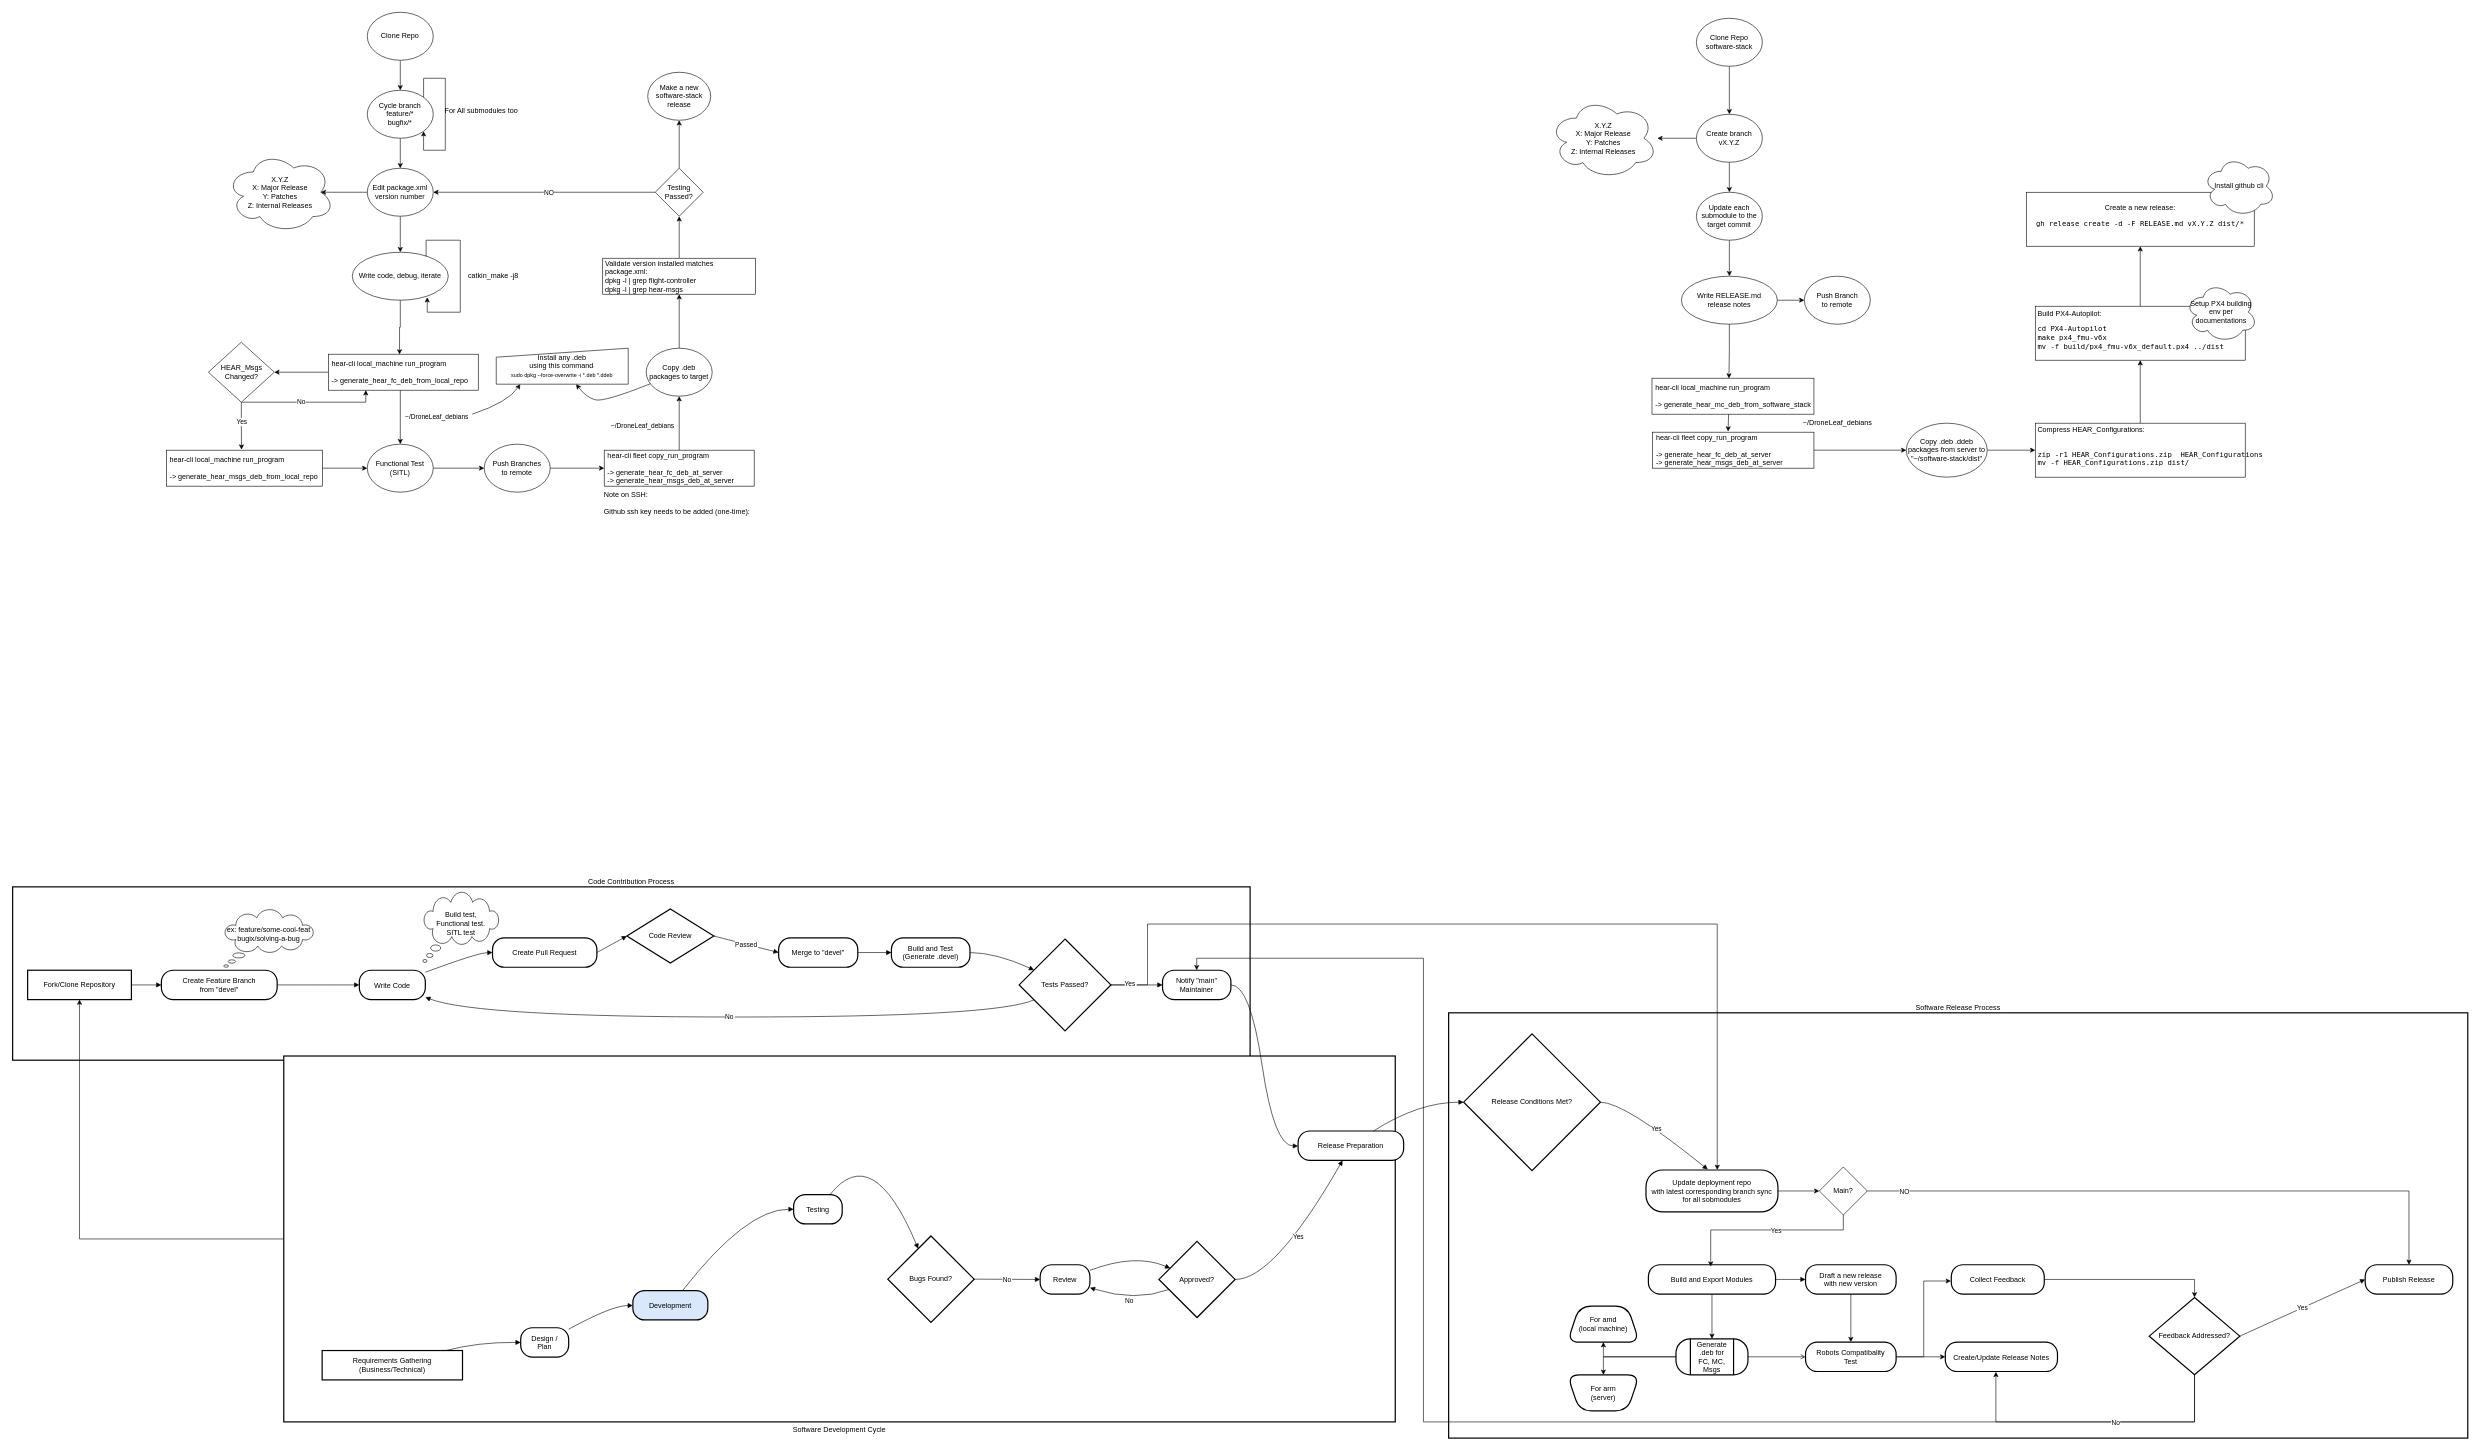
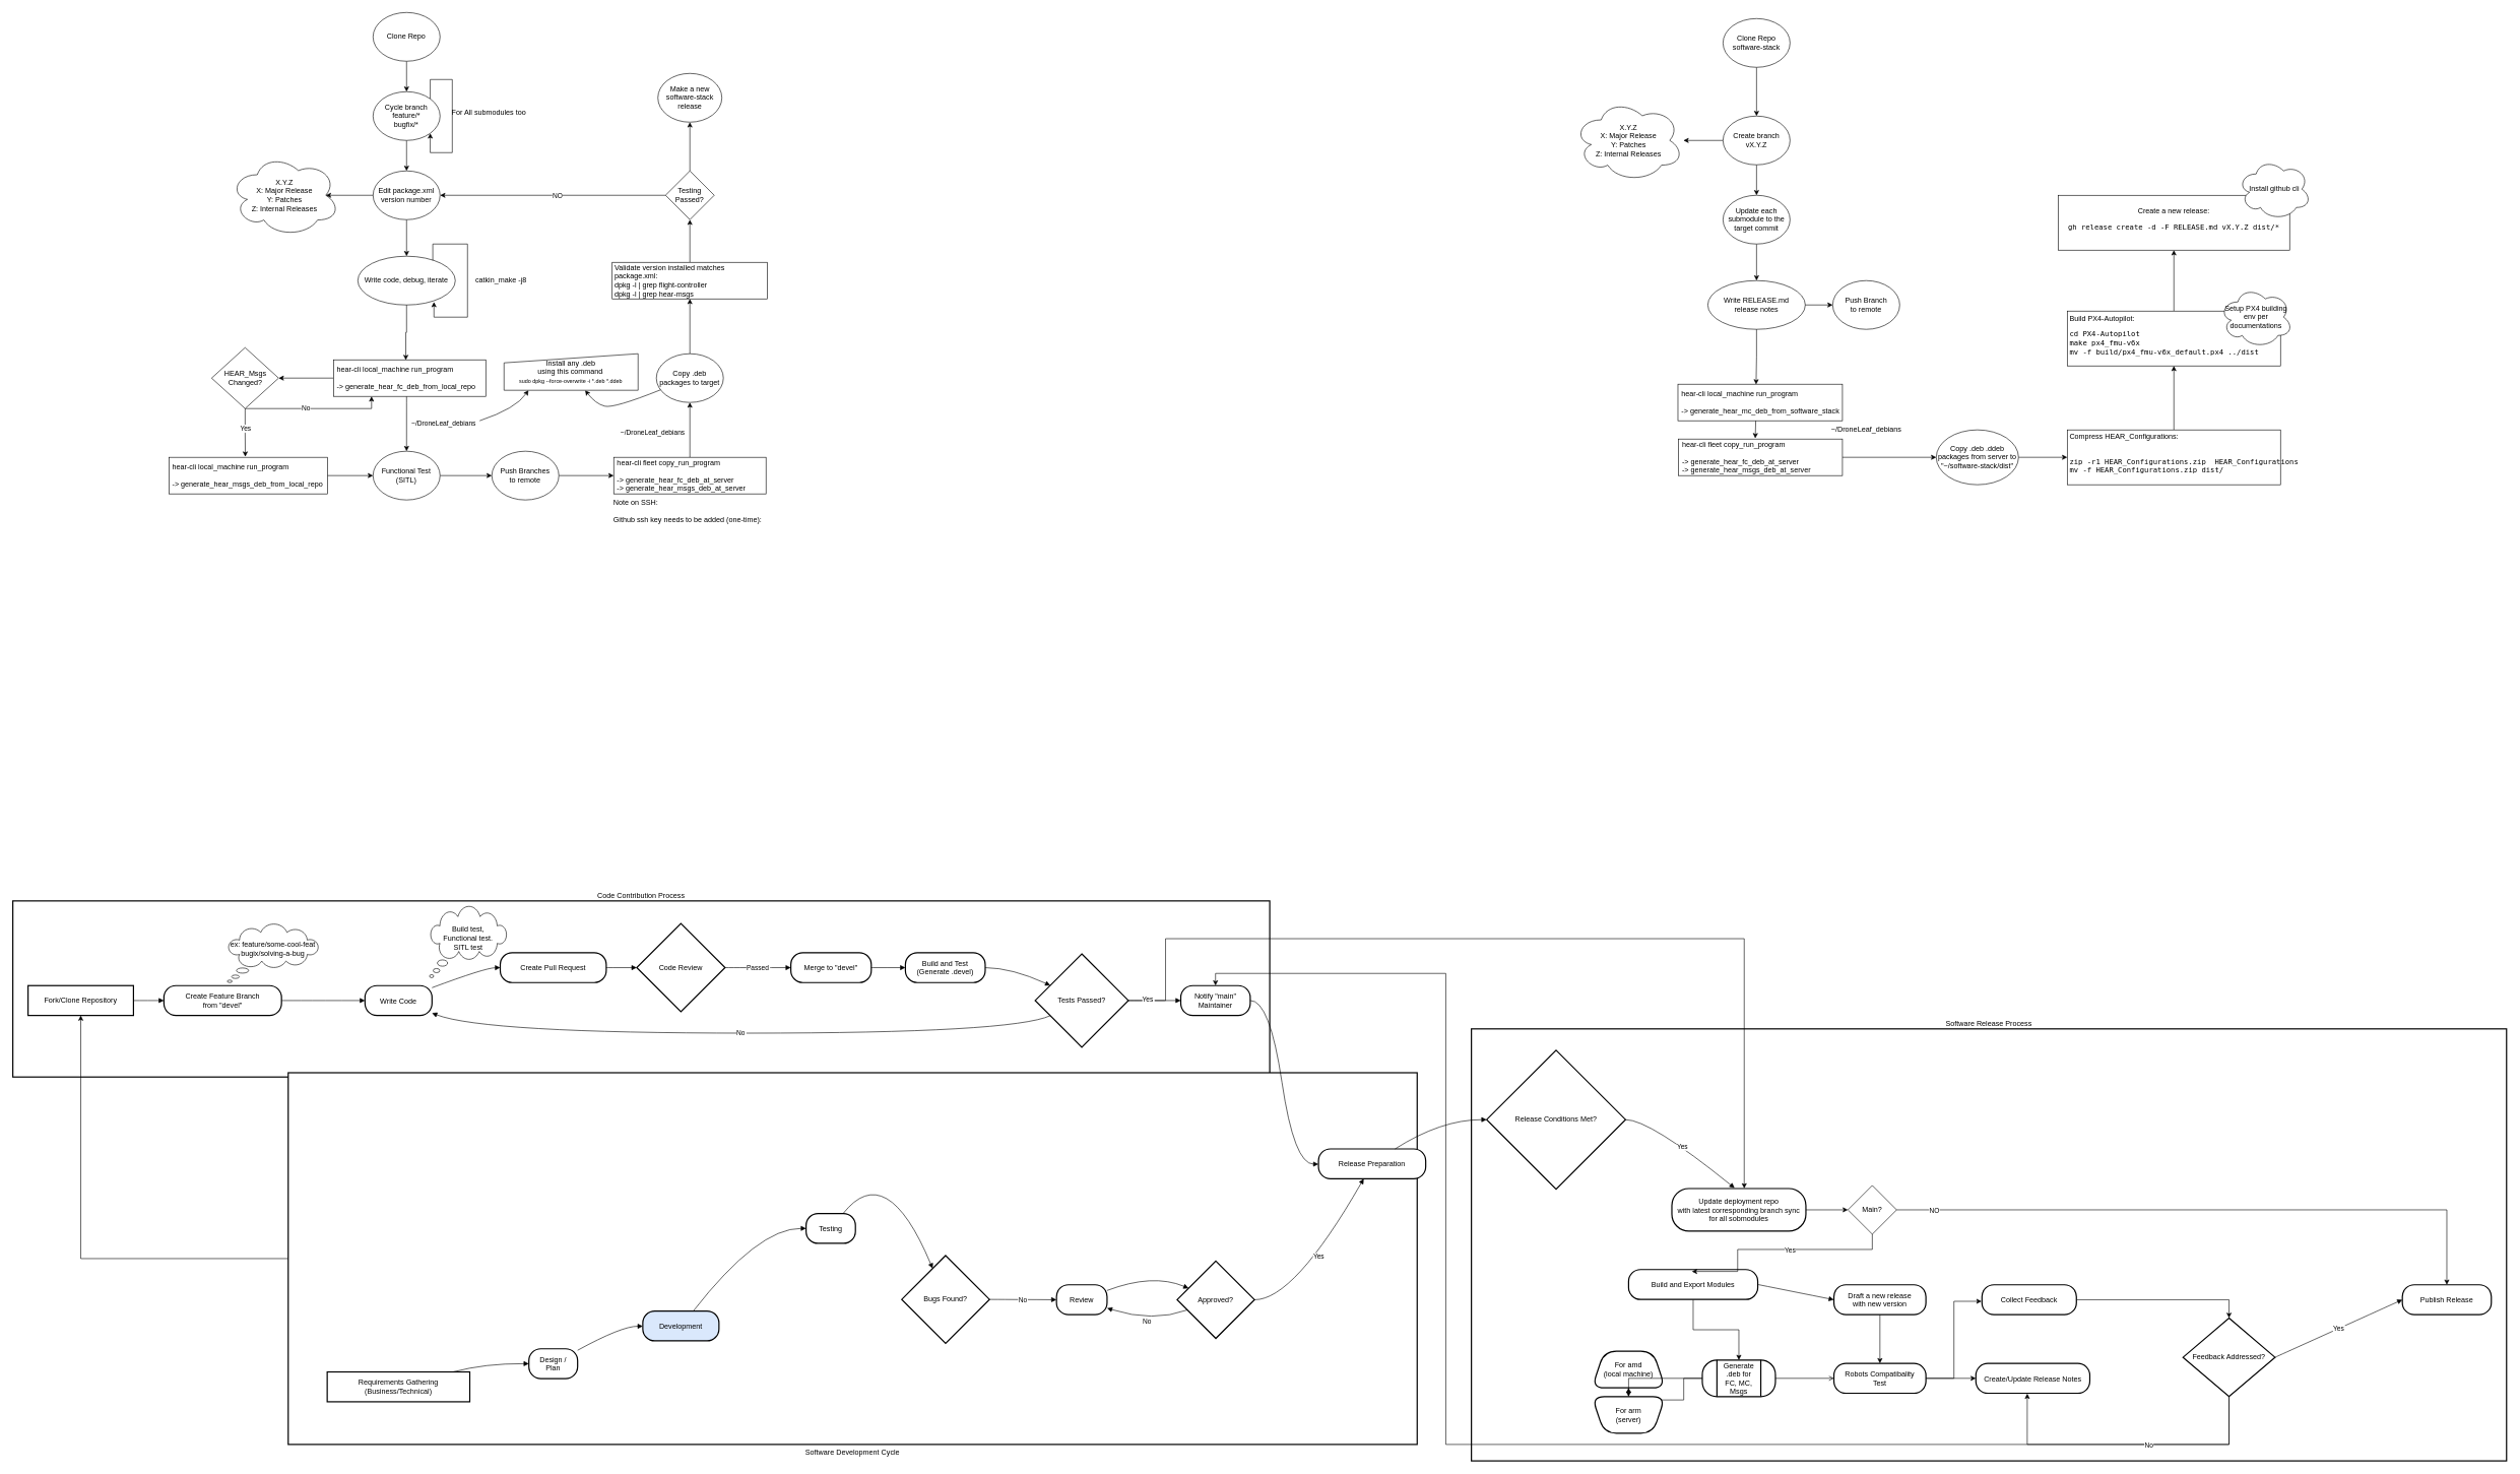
- <mxCell id="18" value="Code Review" style="rhombus;strokeWidth=2;whiteSpace=wrap;" vertex="1" parent="1"><mxGeometry x="1044" y="1515" width="145" height="90" as="geometry" /></mxCell>
+ <mxCell id="18" value="Code Review" style="rhombus;strokeWidth=2;whiteSpace=wrap;" vertex="1" parent="1"><mxGeometry x="1044" y="1515" width="145" height="145" as="geometry" /></mxCell>
- <mxCell id="25" value="Build and Export Modules" style="rounded=1;arcSize=40;strokeWidth=2" vertex="1" parent="1"><mxGeometry x="2747" y="2108" width="212" height="49" as="geometry" /></mxCell>
+ <mxCell id="25" value="Build and Export Modules" style="rounded=1;arcSize=40;strokeWidth=2" vertex="1" parent="1"><mxGeometry x="2672" y="2083" width="212" height="49" as="geometry" /></mxCell>
- <mxCell id="59" value="For amd&lt;br&gt;(local machine)" style="shape=trapezoid;perimeter=trapezoidPerimeter;whiteSpace=wrap;html=1;fixedSize=1;rounded=1;arcSize=40;strokeWidth=2;" vertex="1" parent="1"><mxGeometry x="2612" y="2177" width="120" height="60" as="geometry" /></mxCell>
+ <mxCell id="59" value="For amd&lt;br&gt;(local machine)" style="shape=trapezoid;perimeter=trapezoidPerimeter;whiteSpace=wrap;html=1;fixedSize=1;rounded=1;arcSize=40;strokeWidth=2;" vertex="1" parent="1"><mxGeometry x="2612" y="2217" width="120" height="60" as="geometry" /></mxCell>
